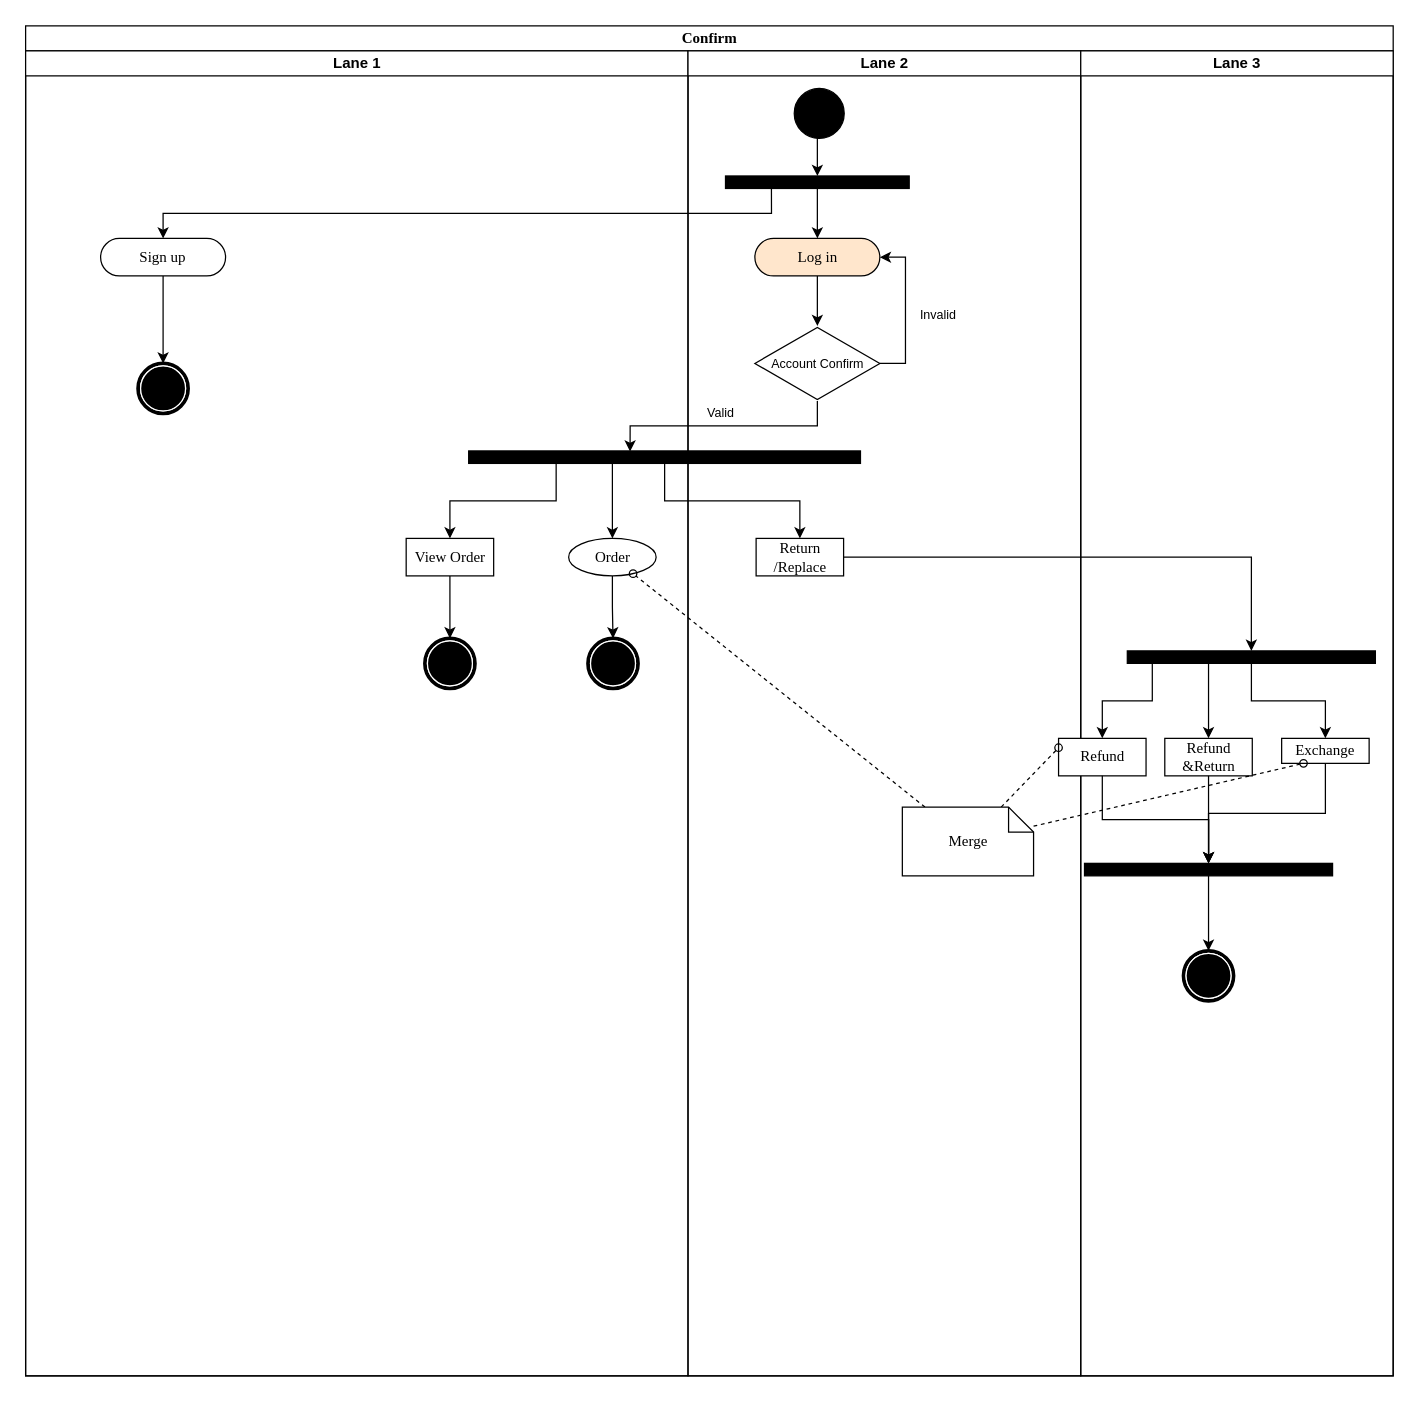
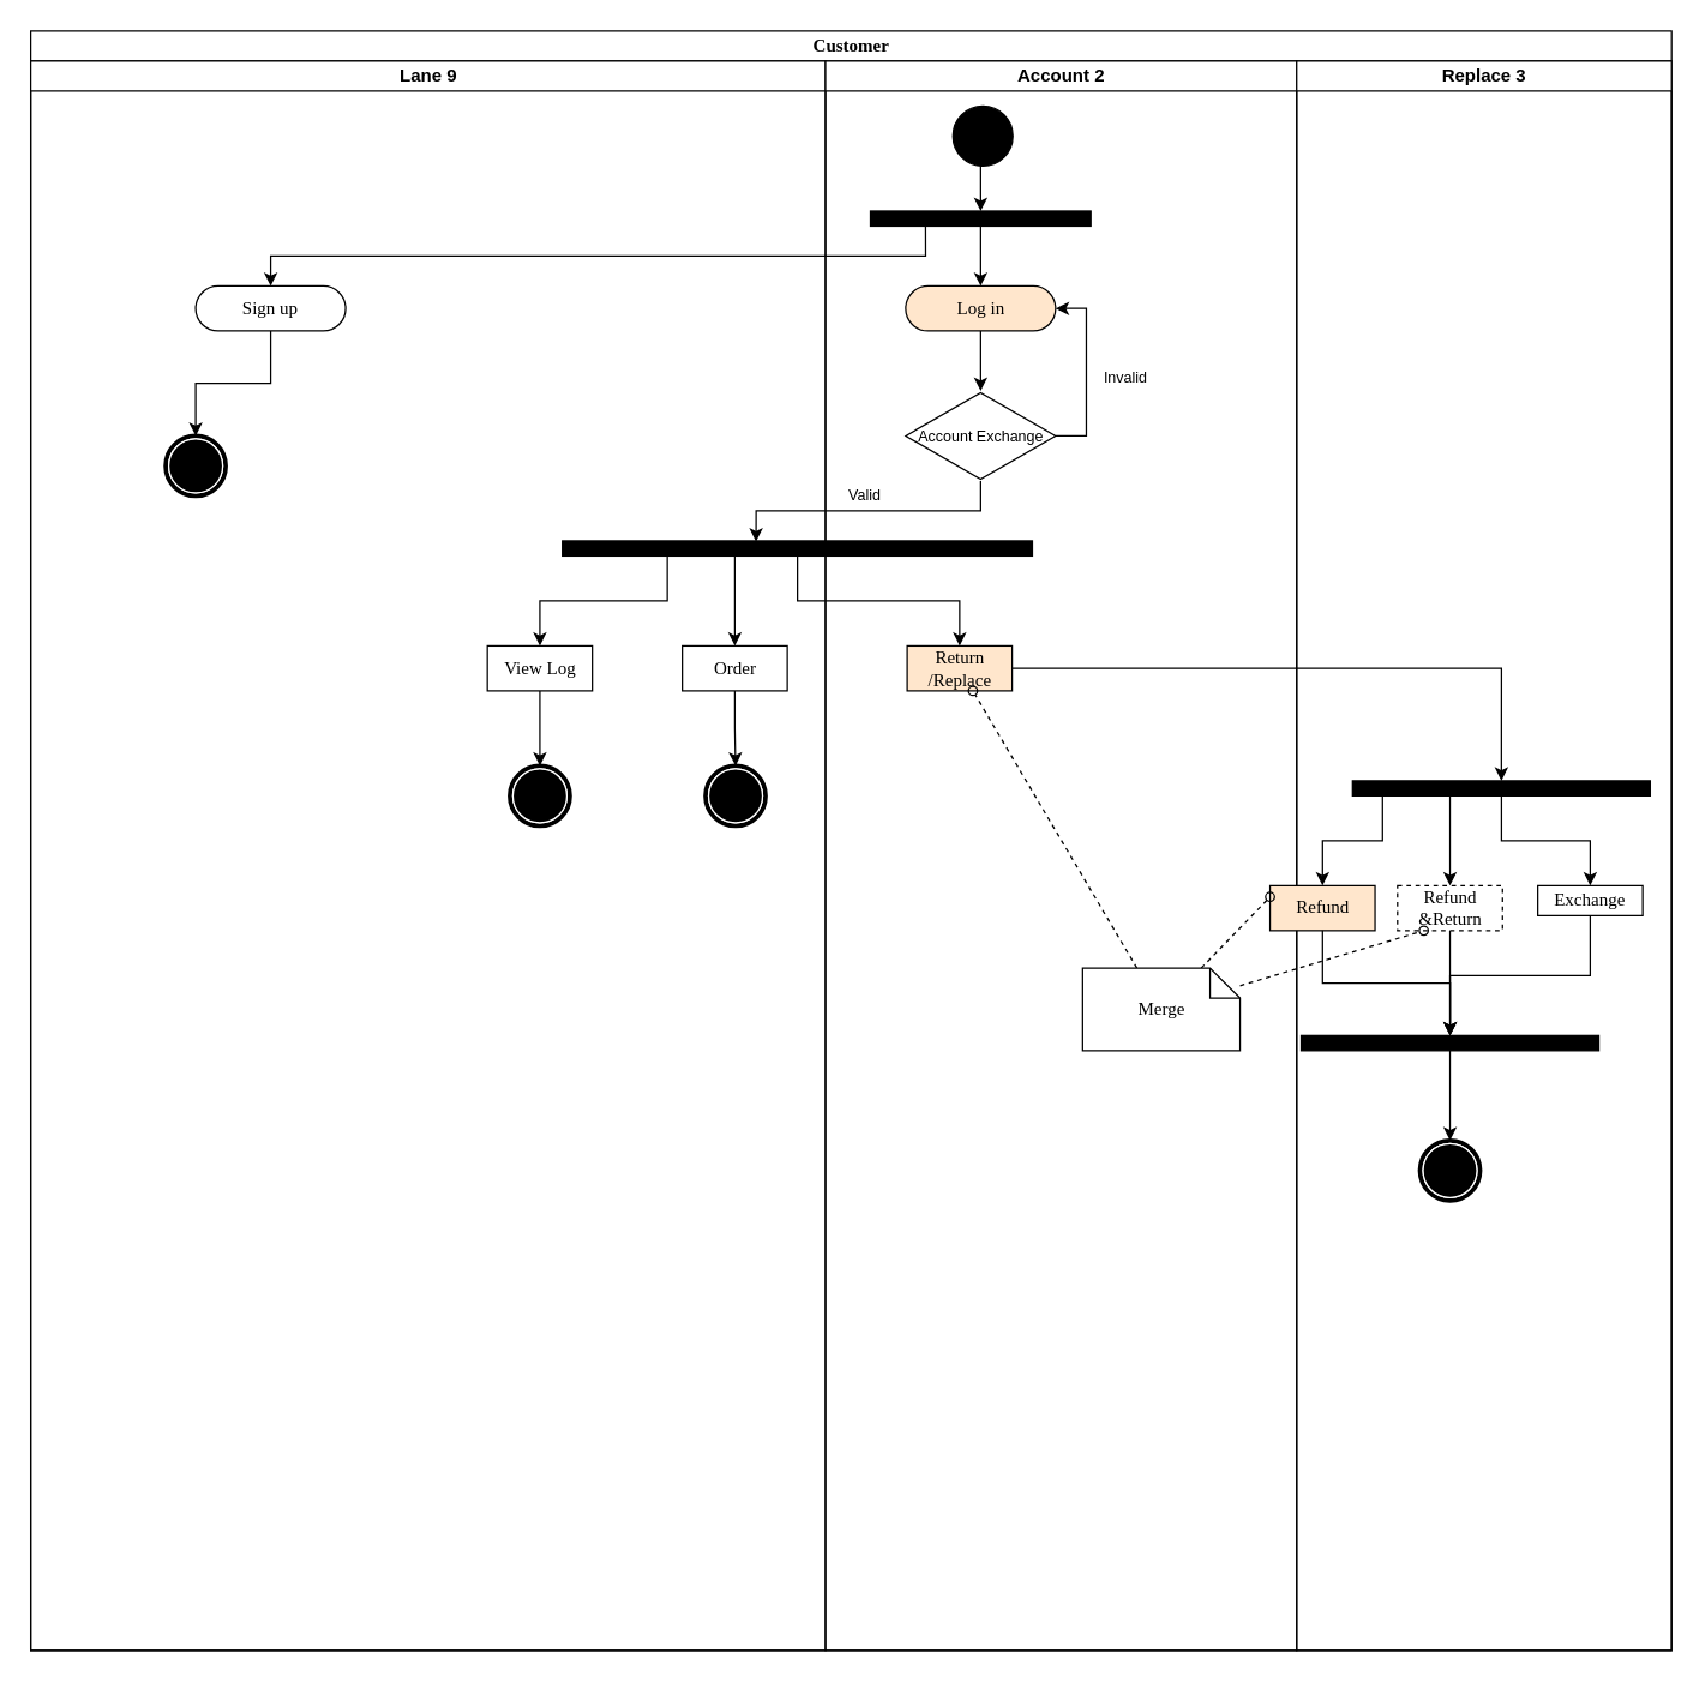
- <mxCell id="2" value="Confirm" style="swimlane;html=1;childLayout=stackLayout;startSize=20;rounded=0;shadow=0;comic=0;labelBackgroundColor=none;strokeWidth=1;fontFamily=Verdana;fontSize=12;align=center;" parent="1" vertex="1"><mxGeometry x="20" y="20" width="1094.25" height="1080" as="geometry" /></mxCell>
+ <mxCell id="2" value="Customer" style="swimlane;html=1;childLayout=stackLayout;startSize=20;rounded=0;shadow=0;comic=0;labelBackgroundColor=none;strokeWidth=1;fontFamily=Verdana;fontSize=12;align=center;" parent="1" vertex="1"><mxGeometry x="20" y="20" width="1094.25" height="1080" as="geometry" /></mxCell>
- <mxCell id="3" value="Lane 1" style="swimlane;html=1;startSize=20;" parent="2" vertex="1"><mxGeometry y="20" width="530" height="1060" as="geometry" /></mxCell>
+ <mxCell id="3" value="Lane 9" style="swimlane;html=1;startSize=20;" parent="2" vertex="1"><mxGeometry y="20" width="530" height="1060" as="geometry" /></mxCell>
- <mxCell id="10" value="Lane 2" style="swimlane;html=1;startSize=20;" parent="2" vertex="1"><mxGeometry x="530" y="20" width="314.25" height="1060" as="geometry" /></mxCell>
+ <mxCell id="10" value="Account 2" style="swimlane;html=1;startSize=20;" parent="2" vertex="1"><mxGeometry x="530" y="20" width="314.25" height="1060" as="geometry" /></mxCell>
- <mxCell id="30" value="Lane 3" style="swimlane;html=1;startSize=20;" parent="2" vertex="1"><mxGeometry x="844.25" y="20" width="250" height="1060" as="geometry" /></mxCell>
+ <mxCell id="30" value="Replace 3" style="swimlane;html=1;startSize=20;" parent="2" vertex="1"><mxGeometry x="844.25" y="20" width="250" height="1060" as="geometry" /></mxCell>
- <mxCell id="5" value="Sign up" style="rounded=1;whiteSpace=wrap;html=1;shadow=0;comic=0;labelBackgroundColor=none;strokeWidth=1;fontFamily=Verdana;fontSize=12;align=center;arcSize=50;" parent="3" vertex="1"><mxGeometry x="60" y="150" width="100" height="30" as="geometry" /></mxCell>
+ <mxCell id="5" value="Sign up" style="rounded=1;whiteSpace=wrap;html=1;shadow=0;comic=0;labelBackgroundColor=none;strokeWidth=1;fontFamily=Verdana;fontSize=12;align=center;arcSize=50;" parent="3" vertex="1"><mxGeometry x="110" y="150" width="100" height="30" as="geometry" /></mxCell>
- <mxCell id="18" value="&lt;font style=&quot;font-size: 10px;&quot;&gt;Account Confirm&lt;/font&gt;" style="html=1;whiteSpace=wrap;aspect=fixed;shape=isoRectangle;" parent="10" vertex="1"><mxGeometry x="53.5" y="220" width="100" height="60" as="geometry" /></mxCell>
+ <mxCell id="18" value="&lt;font style=&quot;font-size: 10px;&quot;&gt;Account Exchange&lt;/font&gt;" style="html=1;whiteSpace=wrap;aspect=fixed;shape=isoRectangle;" parent="10" vertex="1"><mxGeometry x="53.5" y="220" width="100" height="60" as="geometry" /></mxCell>
- <mxCell id="22" value="View Order" style="rounded=0;whiteSpace=wrap;html=1;shadow=0;comic=0;labelBackgroundColor=none;strokeWidth=1;fontFamily=Verdana;fontSize=12;align=center;arcSize=50;" parent="10" vertex="1"><mxGeometry x="-225.5" y="390" width="70" height="30" as="geometry" /></mxCell>
+ <mxCell id="22" value="View Log" style="rounded=0;whiteSpace=wrap;html=1;shadow=0;comic=0;labelBackgroundColor=none;strokeWidth=1;fontFamily=Verdana;fontSize=12;align=center;arcSize=50;" parent="10" vertex="1"><mxGeometry x="-225.5" y="390" width="70" height="30" as="geometry" /></mxCell>
- <mxCell id="24" value="Order" style="ellipse;whiteSpace=wrap;html=1;shadow=0;comic=0;labelBackgroundColor=none;strokeWidth=1;fontFamily=Verdana;fontSize=12;align=center;arcSize=50;" parent="10" vertex="1"><mxGeometry x="-95.5" y="390" width="70" height="30" as="geometry" /></mxCell>
+ <mxCell id="24" value="Order" style="rounded=0;whiteSpace=wrap;html=1;shadow=0;comic=0;labelBackgroundColor=none;strokeWidth=1;fontFamily=Verdana;fontSize=12;align=center;arcSize=50;" parent="10" vertex="1"><mxGeometry x="-95.5" y="390" width="70" height="30" as="geometry" /></mxCell>
- <mxCell id="26" value="Return&lt;br&gt;/Replace" style="rounded=0;whiteSpace=wrap;html=1;shadow=0;comic=0;labelBackgroundColor=none;strokeWidth=1;fontFamily=Verdana;fontSize=12;align=center;arcSize=50;" parent="10" vertex="1"><mxGeometry x="54.5" y="390" width="70" height="30" as="geometry" /></mxCell>
+ <mxCell id="26" value="Return&lt;br&gt;/Replace" style="rounded=0;whiteSpace=wrap;html=1;shadow=0;comic=0;labelBackgroundColor=none;strokeWidth=1;fontFamily=Verdana;fontSize=12;align=center;arcSize=50;fillColor=#ffe6cc;" parent="10" vertex="1"><mxGeometry x="54.5" y="390" width="70" height="30" as="geometry" /></mxCell>
- <mxCell id="43" style="edgeStyle=none;rounded=0;orthogonalLoop=1;jettySize=auto;html=1;dashed=1;fontSize=10;endArrow=oval;endFill=0;" parent="30" source="45" target="24" edge="1"><mxGeometry relative="1" as="geometry" /></mxCell>
+ <mxCell id="43" style="edgeStyle=none;rounded=0;orthogonalLoop=1;jettySize=auto;html=1;entryX=0.25;entryY=1;entryDx=0;entryDy=0;dashed=1;fontSize=10;endArrow=oval;endFill=0;" parent="30" source="45" target="36" edge="1"><mxGeometry relative="1" as="geometry" /></mxCell>
- <mxCell id="32" value="Refund" style="rounded=0;whiteSpace=wrap;html=1;shadow=0;comic=0;labelBackgroundColor=none;strokeWidth=1;fontFamily=Verdana;fontSize=12;align=center;arcSize=50;" parent="30" vertex="1"><mxGeometry x="-17.75" y="550" width="70" height="30" as="geometry" /></mxCell>
+ <mxCell id="32" value="Refund" style="rounded=0;whiteSpace=wrap;html=1;shadow=0;comic=0;labelBackgroundColor=none;strokeWidth=1;fontFamily=Verdana;fontSize=12;align=center;arcSize=50;fillColor=#ffe6cc;" parent="30" vertex="1"><mxGeometry x="-17.75" y="550" width="70" height="30" as="geometry" /></mxCell>
- <mxCell id="36" value="Refund&lt;br&gt;&amp;amp;Return" style="rounded=0;whiteSpace=wrap;html=1;shadow=0;comic=0;labelBackgroundColor=none;strokeWidth=1;fontFamily=Verdana;fontSize=12;align=center;arcSize=50;" parent="30" vertex="1"><mxGeometry x="67.25" y="550" width="70" height="30" as="geometry" /></mxCell>
+ <mxCell id="36" value="Refund&lt;br&gt;&amp;amp;Return" style="rounded=0;whiteSpace=wrap;html=1;shadow=0;comic=0;labelBackgroundColor=none;strokeWidth=1;fontFamily=Verdana;fontSize=12;align=center;arcSize=50;dashed=1;" parent="30" vertex="1"><mxGeometry x="67.25" y="550" width="70" height="30" as="geometry" /></mxCell>
- <mxCell id="44" style="edgeStyle=none;rounded=0;orthogonalLoop=1;jettySize=auto;html=1;entryX=0.25;entryY=1;entryDx=0;entryDy=0;dashed=1;fontSize=10;endArrow=oval;endFill=0;" parent="30" source="45" target="34" edge="1"><mxGeometry relative="1" as="geometry" /></mxCell>
+ <mxCell id="44" style="edgeStyle=none;rounded=0;orthogonalLoop=1;jettySize=auto;html=1;dashed=1;fontSize=10;endArrow=oval;endFill=0;" parent="30" source="45" target="26" edge="1"><mxGeometry relative="1" as="geometry" /></mxCell>
